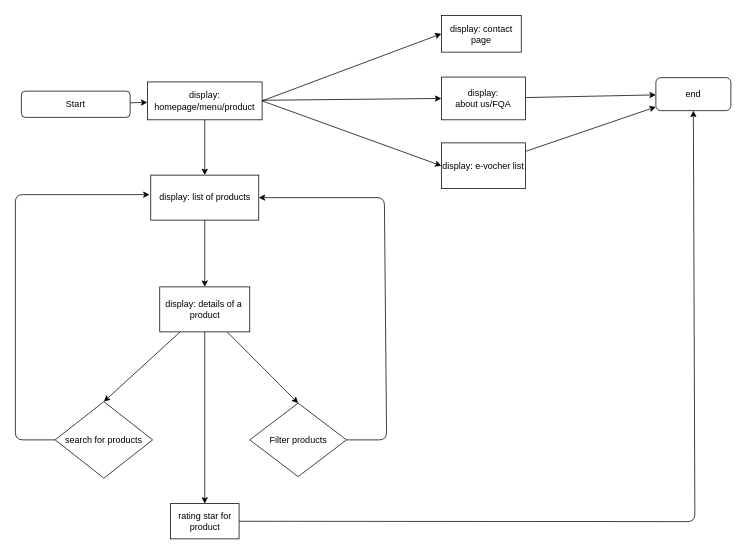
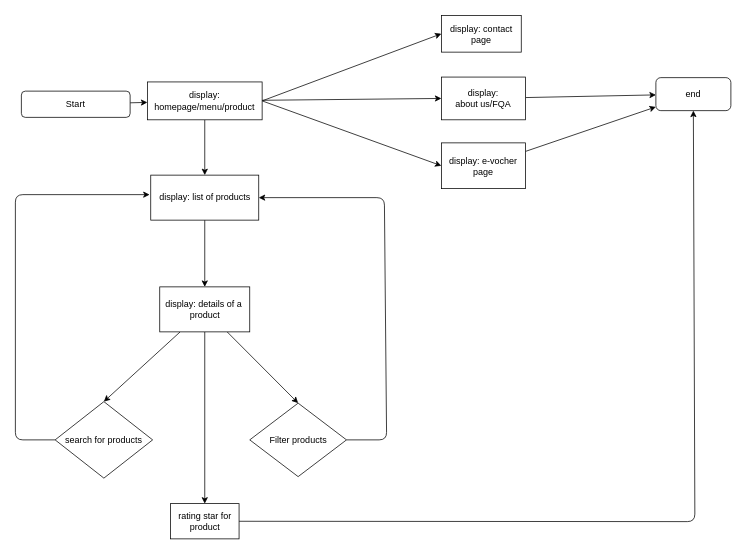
- <mxCell id="22" value="display: e-vocher list" style="rounded=0;whiteSpace=wrap;html=1;" vertex="1" parent="1"><mxGeometry x="588" y="190" width="112.25" height="61" as="geometry" /></mxCell>
+ <mxCell id="22" value="display: e-vocher page" style="rounded=0;whiteSpace=wrap;html=1;" vertex="1" parent="1"><mxGeometry x="588" y="190" width="112.25" height="61" as="geometry" /></mxCell>
